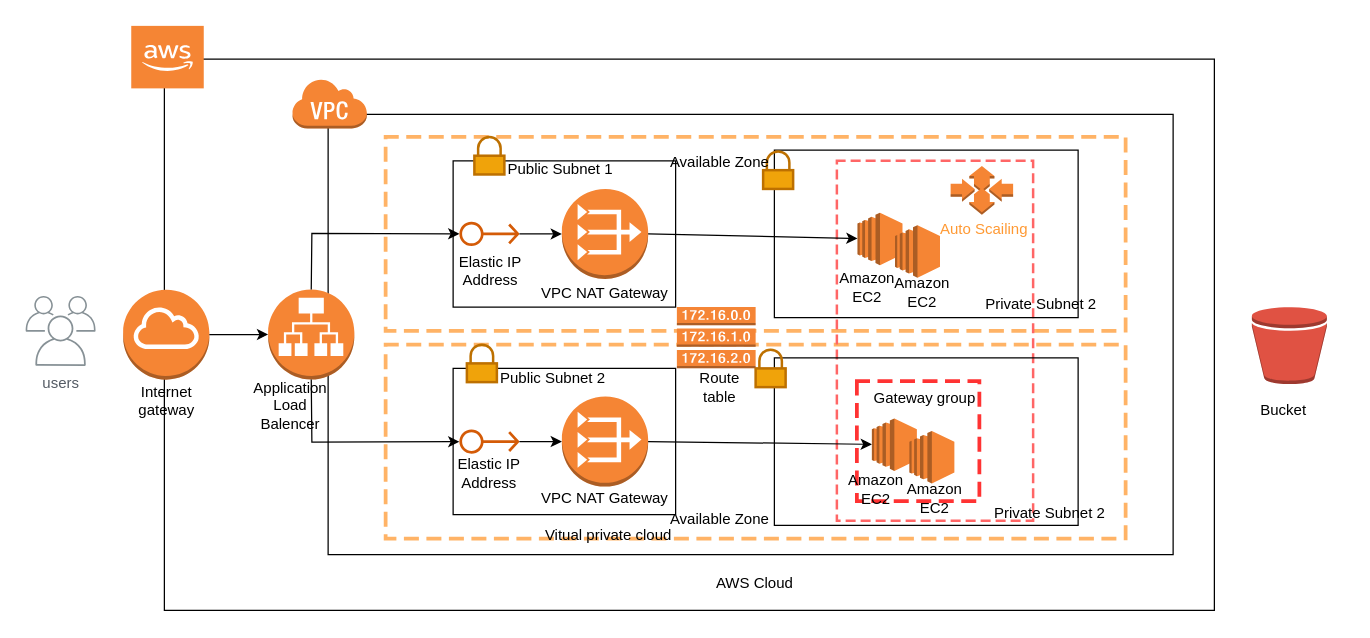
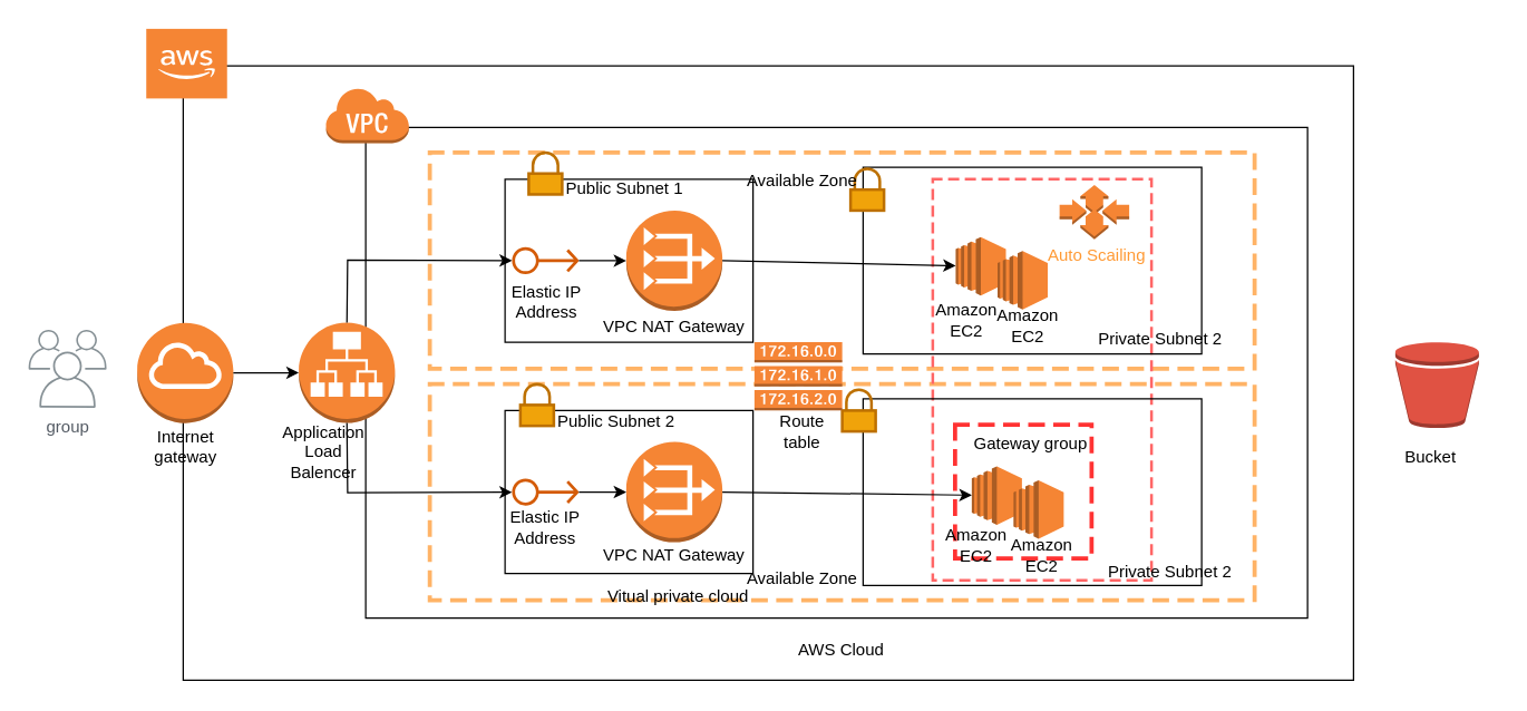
- <mxCell id="4" value="users" style="sketch=0;outlineConnect=0;gradientColor=none;fontColor=#545B64;strokeColor=none;fillColor=#879196;dashed=0;verticalLabelPosition=bottom;verticalAlign=top;align=center;html=1;fontSize=12;fontStyle=0;aspect=fixed;shape=mxgraph.aws4.illustration_users;pointerEvents=1" vertex="1" parent="1"><mxGeometry x="20" y="236" width="56" height="56" as="geometry" /></mxCell>
+ <mxCell id="4" value="group" style="sketch=0;outlineConnect=0;gradientColor=none;fontColor=#545B64;strokeColor=none;fillColor=#879196;dashed=0;verticalLabelPosition=bottom;verticalAlign=top;align=center;html=1;fontSize=12;fontStyle=0;aspect=fixed;shape=mxgraph.aws4.illustration_users;pointerEvents=1" vertex="1" parent="1"><mxGeometry x="20" y="236" width="56" height="56" as="geometry" /></mxCell>
